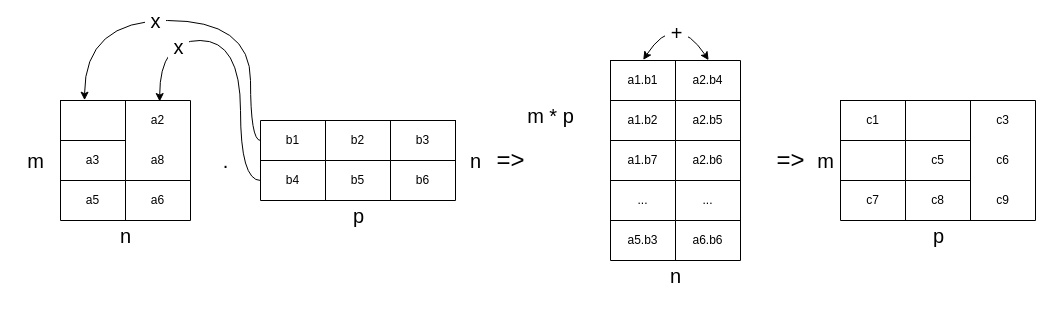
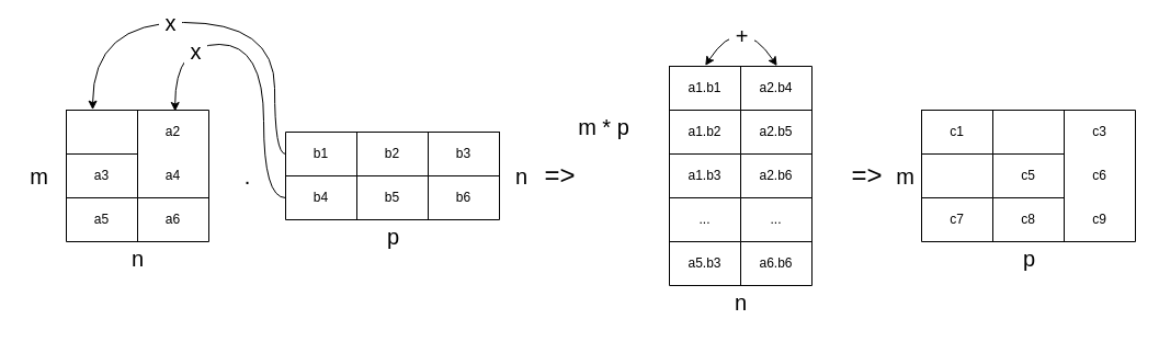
- <mxCell id="7" value="a8" style="shape=partialRectangle;html=1;whiteSpace=wrap;connectable=0;fillColor=none;top=0;left=0;bottom=0;right=0;overflow=hidden;" parent="5" vertex="1"><mxGeometry x="65" width="65" height="40" as="geometry" /></mxCell>
+ <mxCell id="7" value="a4" style="shape=partialRectangle;html=1;whiteSpace=wrap;connectable=0;fillColor=none;top=0;left=0;bottom=0;right=0;overflow=hidden;" parent="5" vertex="1"><mxGeometry x="65" width="65" height="40" as="geometry" /></mxCell>
- <mxCell id="29" value="a1.b7" style="shape=partialRectangle;html=1;whiteSpace=wrap;connectable=0;fillColor=none;top=0;left=0;bottom=0;right=0;overflow=hidden;" parent="28" vertex="1"><mxGeometry width="65" height="40" as="geometry" /></mxCell>
+ <mxCell id="29" value="a1.b3" style="shape=partialRectangle;html=1;whiteSpace=wrap;connectable=0;fillColor=none;top=0;left=0;bottom=0;right=0;overflow=hidden;" parent="28" vertex="1"><mxGeometry width="65" height="40" as="geometry" /></mxCell>
